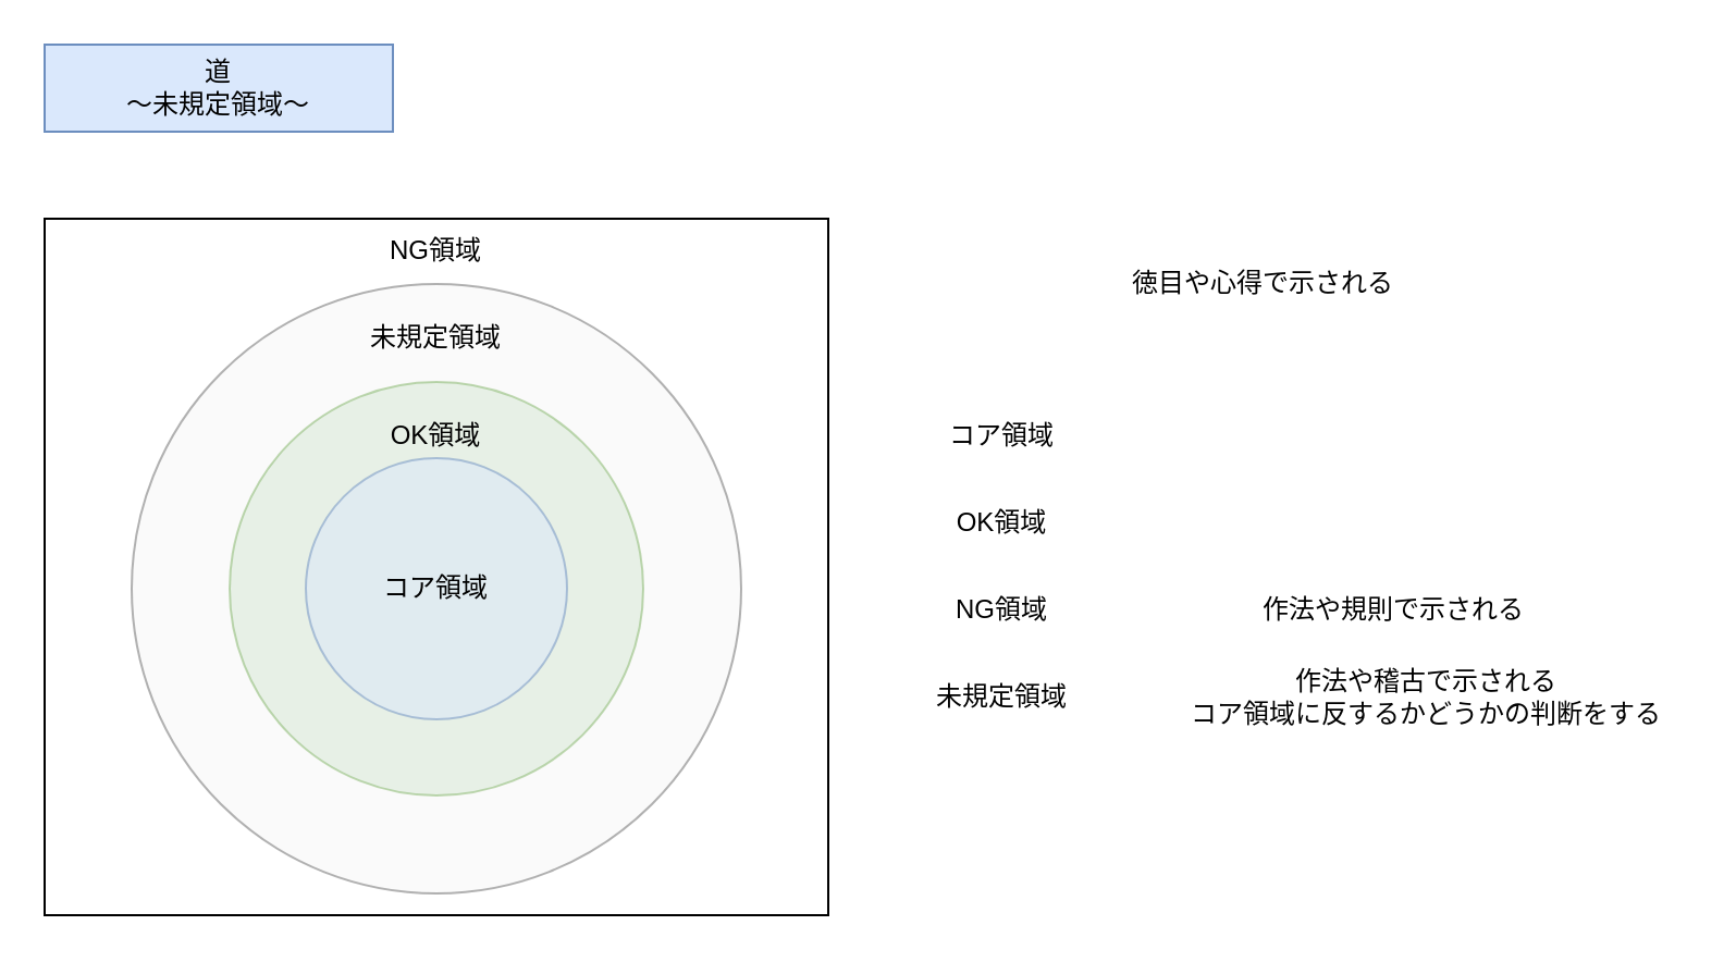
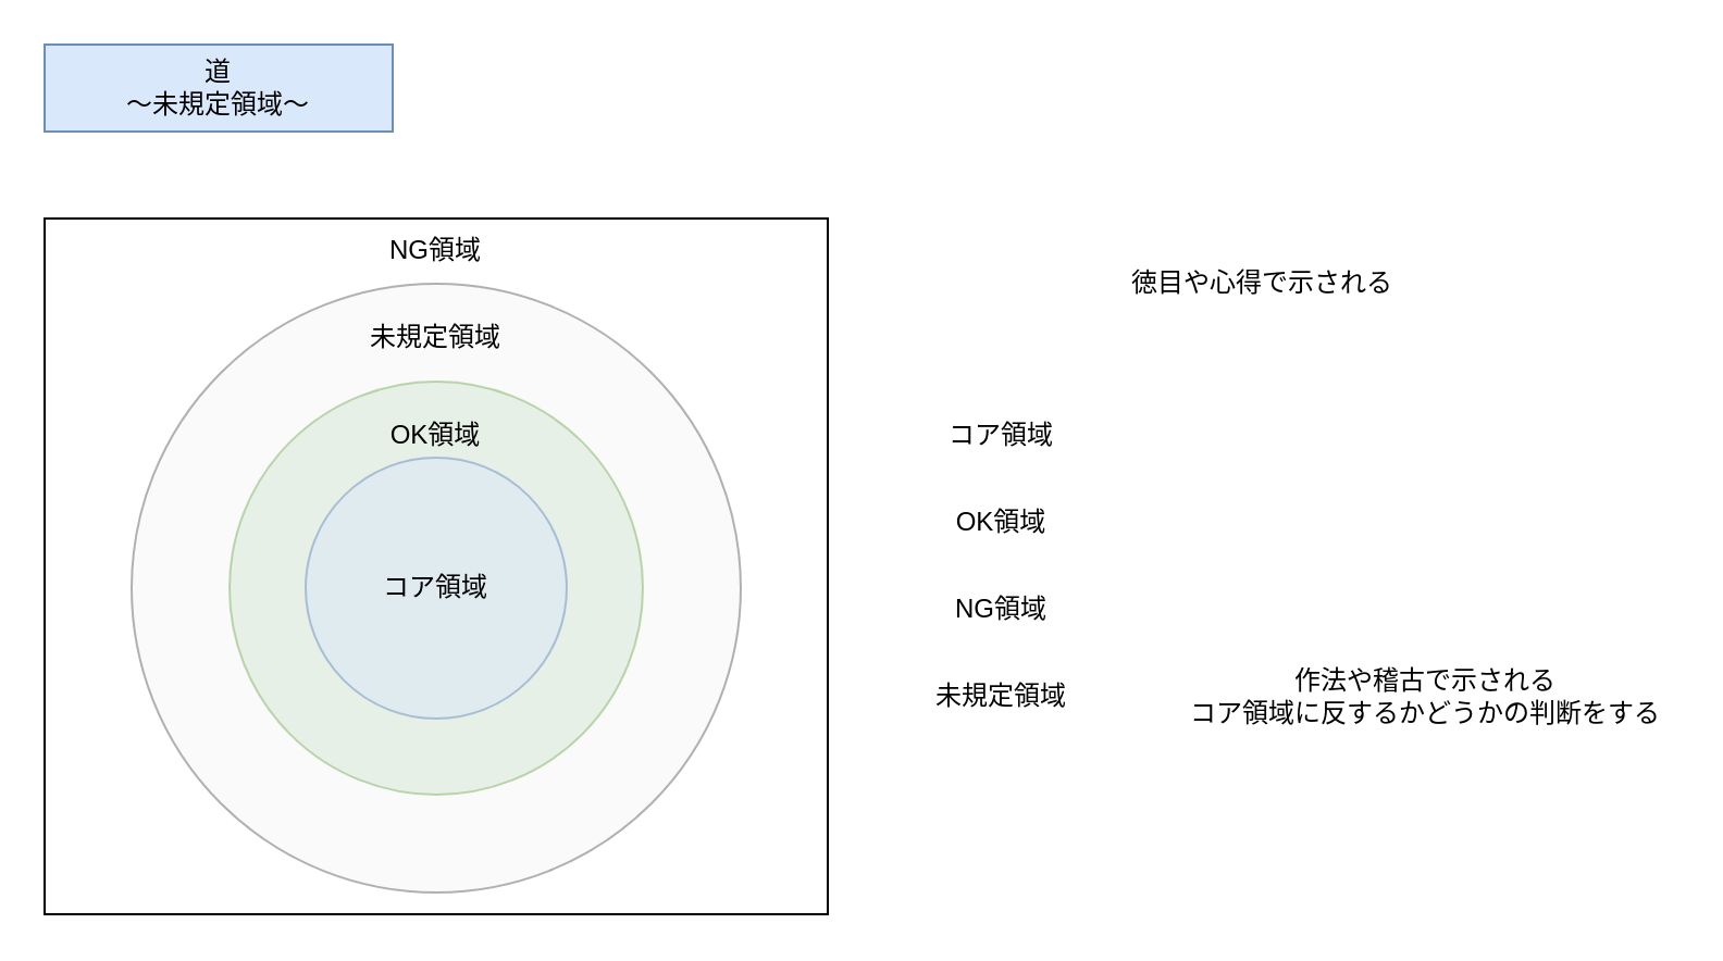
- <mxCell id="14" value="作法や規則で示される" style="text;html=1;align=center;verticalAlign=middle;whiteSpace=wrap;rounded=0;" vertex="1" parent="1"><mxGeometry x="540" y="260" width="200" height="40" as="geometry" /></mxCell>
